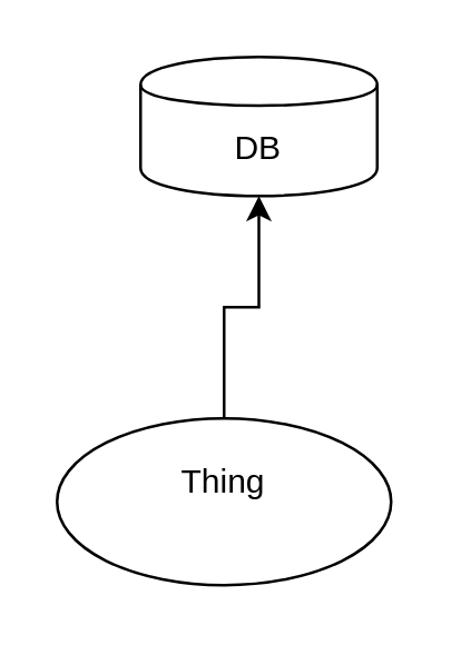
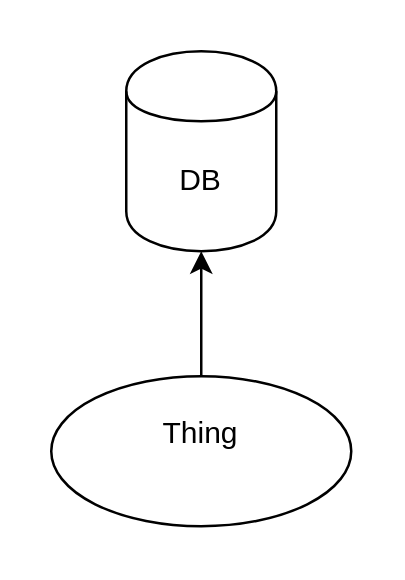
- <mxCell id="4" value="DB" style="shape=cylinder;whiteSpace=wrap;html=1;boundedLbl=1;backgroundOutline=1;" vertex="1" parent="1"><mxGeometry x="50" y="20" width="85" height="50" as="geometry" /></mxCell>
+ <mxCell id="4" value="DB" style="shape=cylinder;whiteSpace=wrap;html=1;boundedLbl=1;backgroundOutline=1;" vertex="1" parent="1"><mxGeometry x="50" y="20" width="60" height="80" as="geometry" /></mxCell>
